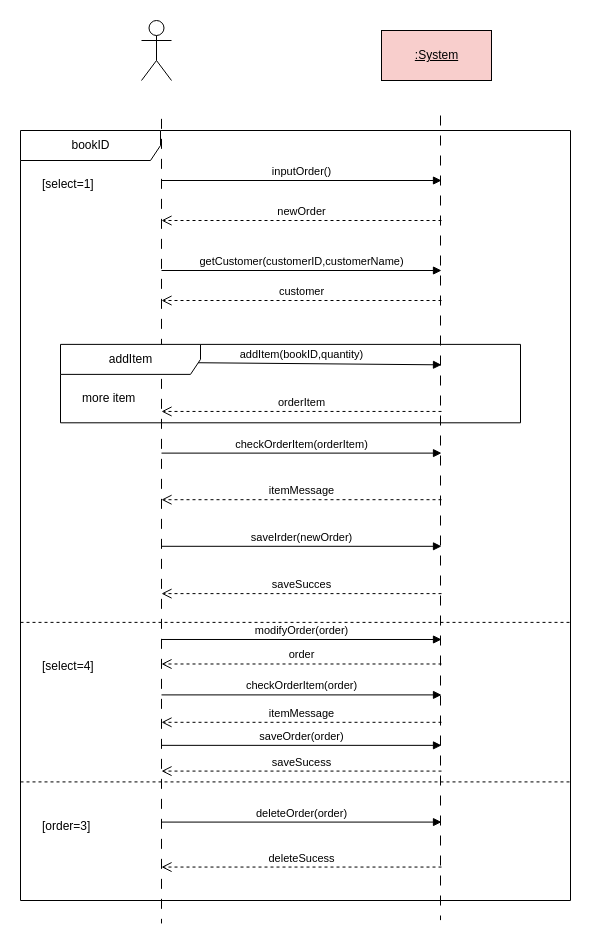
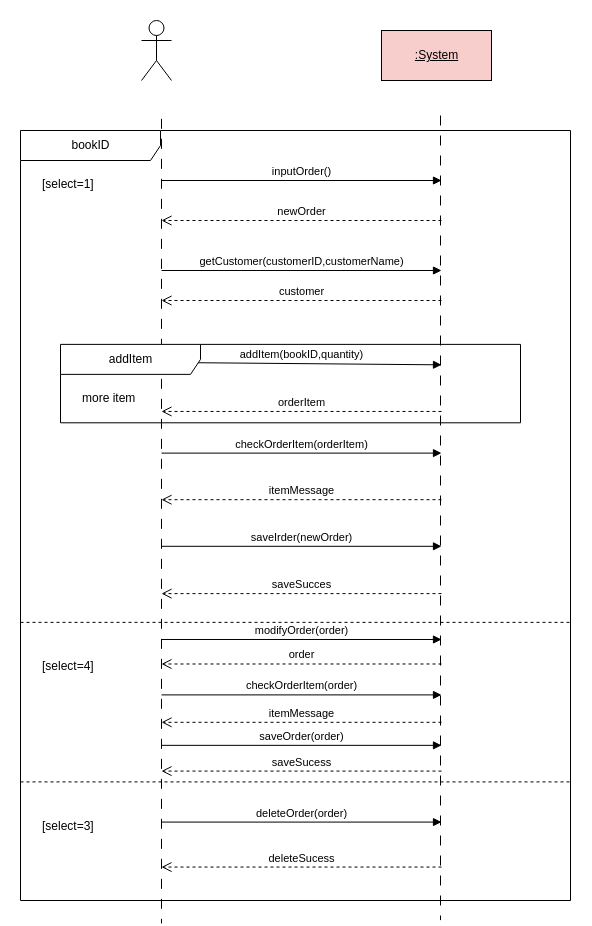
- <mxCell id="5" value="[order=3]" style="line;strokeWidth=1;dashed=1;labelPosition=center;verticalLabelPosition=bottom;align=left;verticalAlign=top;spacingLeft=20;spacingTop=15;" parent="2" vertex="1"><mxGeometry y="636.02" width="550" height="30.8" as="geometry" /></mxCell>
+ <mxCell id="5" value="[select=3]" style="line;strokeWidth=1;dashed=1;labelPosition=center;verticalLabelPosition=bottom;align=left;verticalAlign=top;spacingLeft=20;spacingTop=15;" parent="2" vertex="1"><mxGeometry y="636.02" width="550" height="30.8" as="geometry" /></mxCell>
